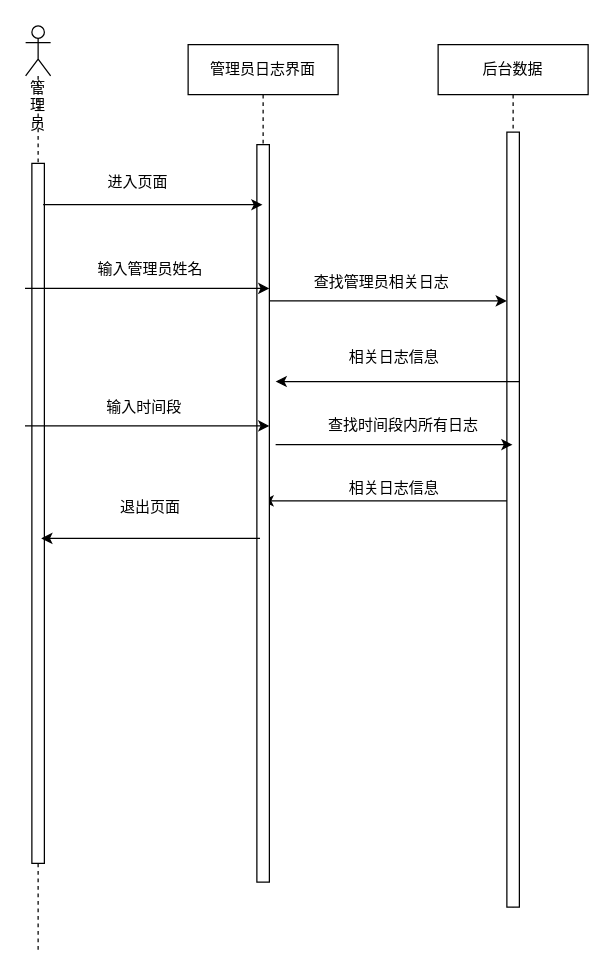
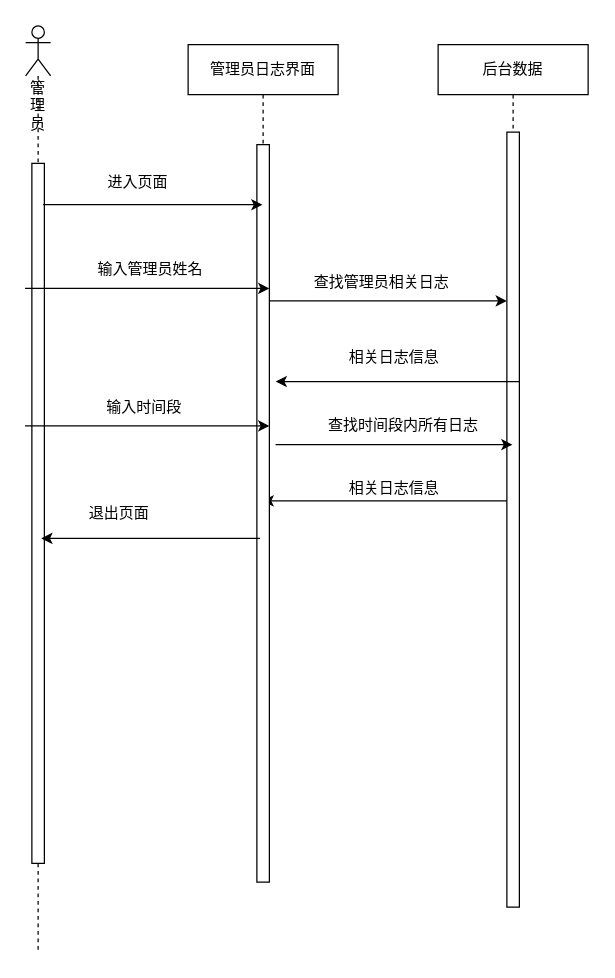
- <mxCell id="17" value="退出页面" style="text;html=1;strokeColor=none;fillColor=none;align=center;verticalAlign=middle;whiteSpace=wrap;rounded=0;" parent="1" vertex="1"><mxGeometry x="90" y="390" width="60" height="30" as="geometry" /></mxCell>
+ <mxCell id="17" value="退出页面" style="text;html=1;strokeColor=none;fillColor=none;align=center;verticalAlign=middle;whiteSpace=wrap;rounded=0;" parent="1" vertex="1"><mxGeometry x="65" y="395" width="60" height="30" as="geometry" /></mxCell>
